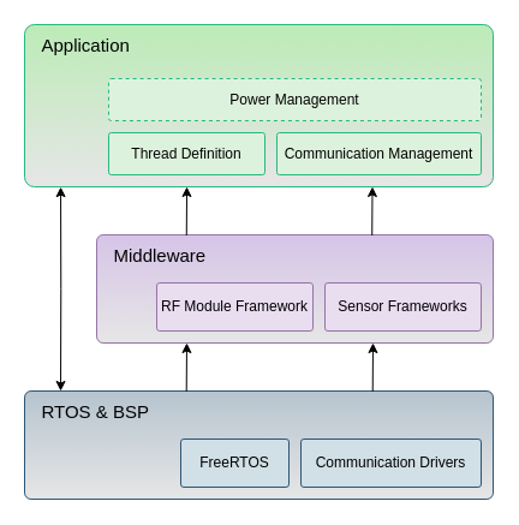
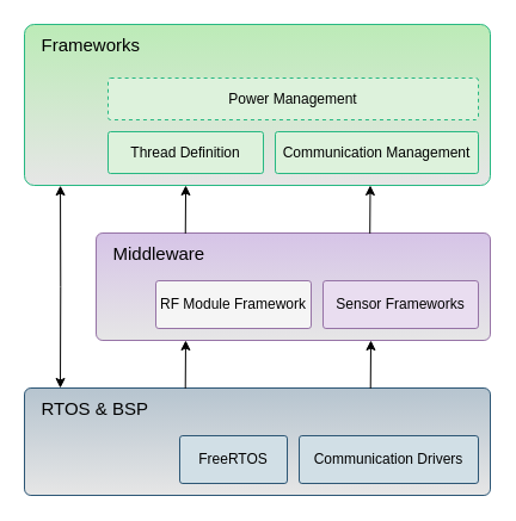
- <mxCell id="2" value="&amp;nbsp; &amp;nbsp;Application" style="rounded=1;whiteSpace=wrap;html=1;align=left;verticalAlign=top;arcSize=6;fontSize=15;spacingTop=2;fillColor=#BCEBB7;strokeColor=#27B882;gradientColor=#E6E6E6;gradientDirection=south;" parent="1" vertex="1"><mxGeometry x="20" y="20" width="390" height="135" as="geometry" /></mxCell>
+ <mxCell id="2" value="&amp;nbsp; &amp;nbsp;Frameworks" style="rounded=1;whiteSpace=wrap;html=1;align=left;verticalAlign=top;arcSize=6;fontSize=15;spacingTop=2;fillColor=#BCEBB7;strokeColor=#27B882;gradientColor=#E6E6E6;gradientDirection=south;" parent="1" vertex="1"><mxGeometry x="20" y="20" width="390" height="135" as="geometry" /></mxCell>
- <mxCell id="8" value="RF Module Framework" style="rounded=1;whiteSpace=wrap;html=1;align=center;verticalAlign=middle;arcSize=6;strokeColor=#9673a6;fillColor=#E9DDF0;" parent="1" vertex="1"><mxGeometry x="130" y="235" width="130" height="40" as="geometry" /></mxCell>
+ <mxCell id="8" value="RF Module Framework" style="rounded=1;whiteSpace=wrap;html=1;align=center;verticalAlign=middle;arcSize=6;strokeColor=#9673a6;fillColor=#f5f5f5;" parent="1" vertex="1"><mxGeometry x="130" y="235" width="130" height="40" as="geometry" /></mxCell>
